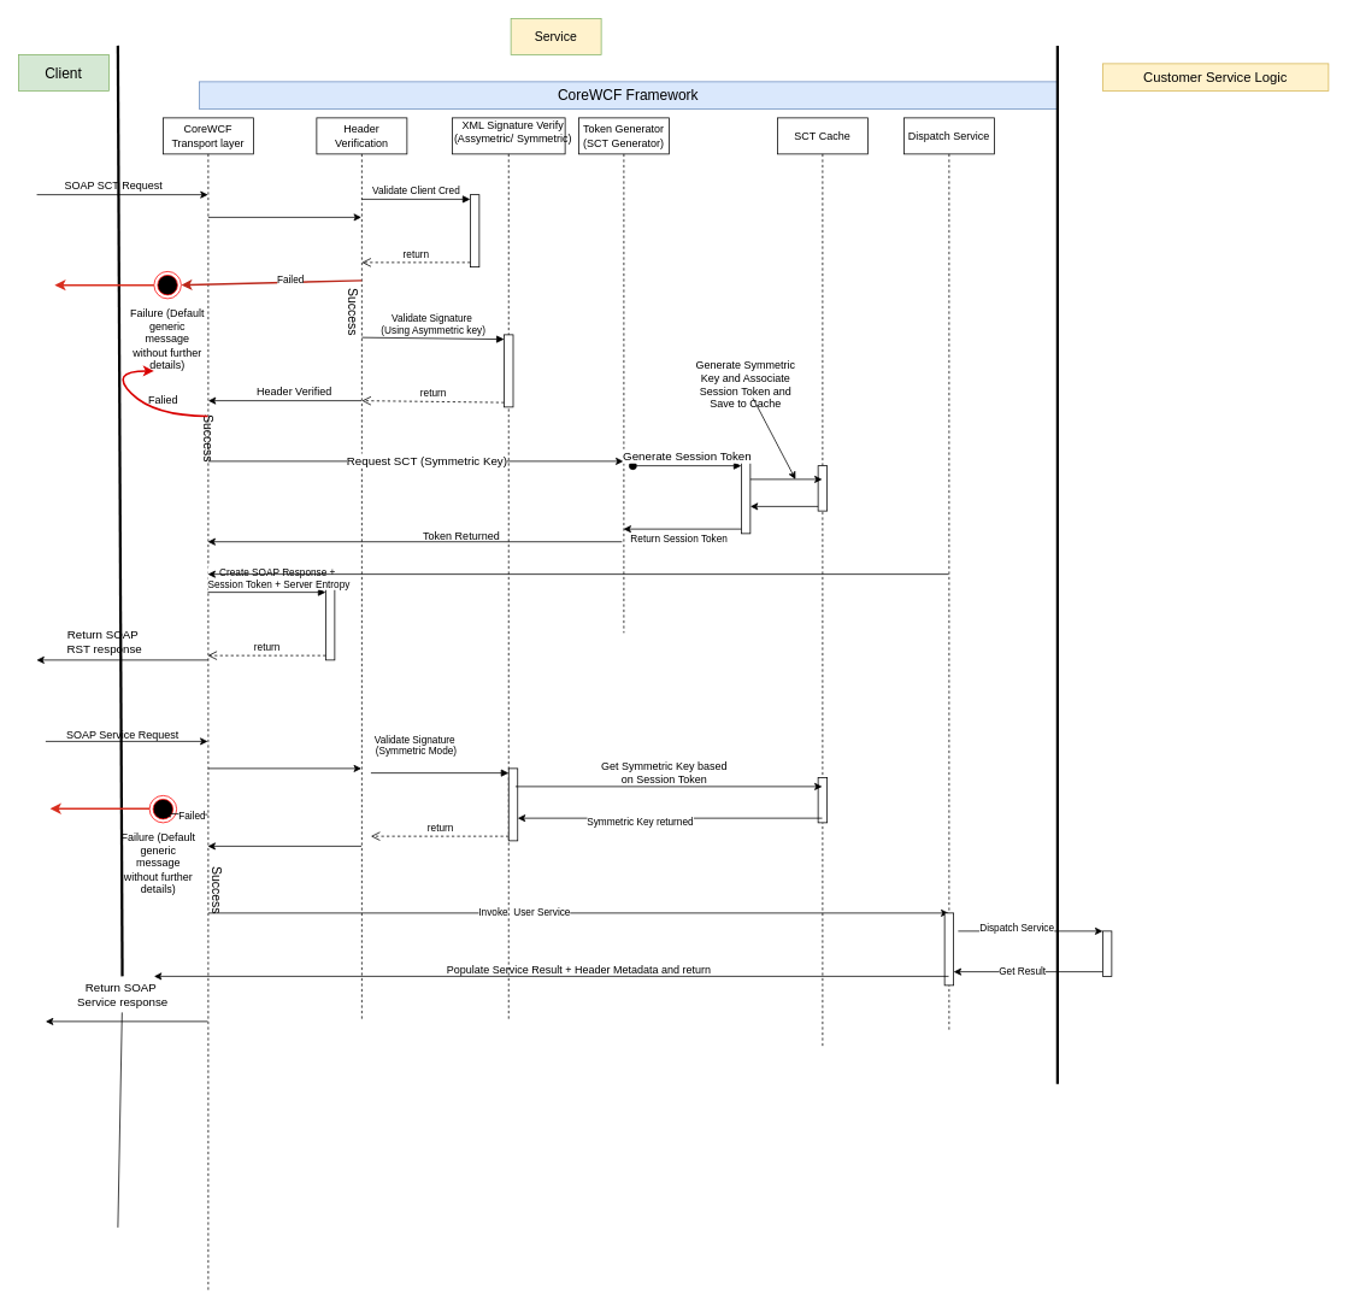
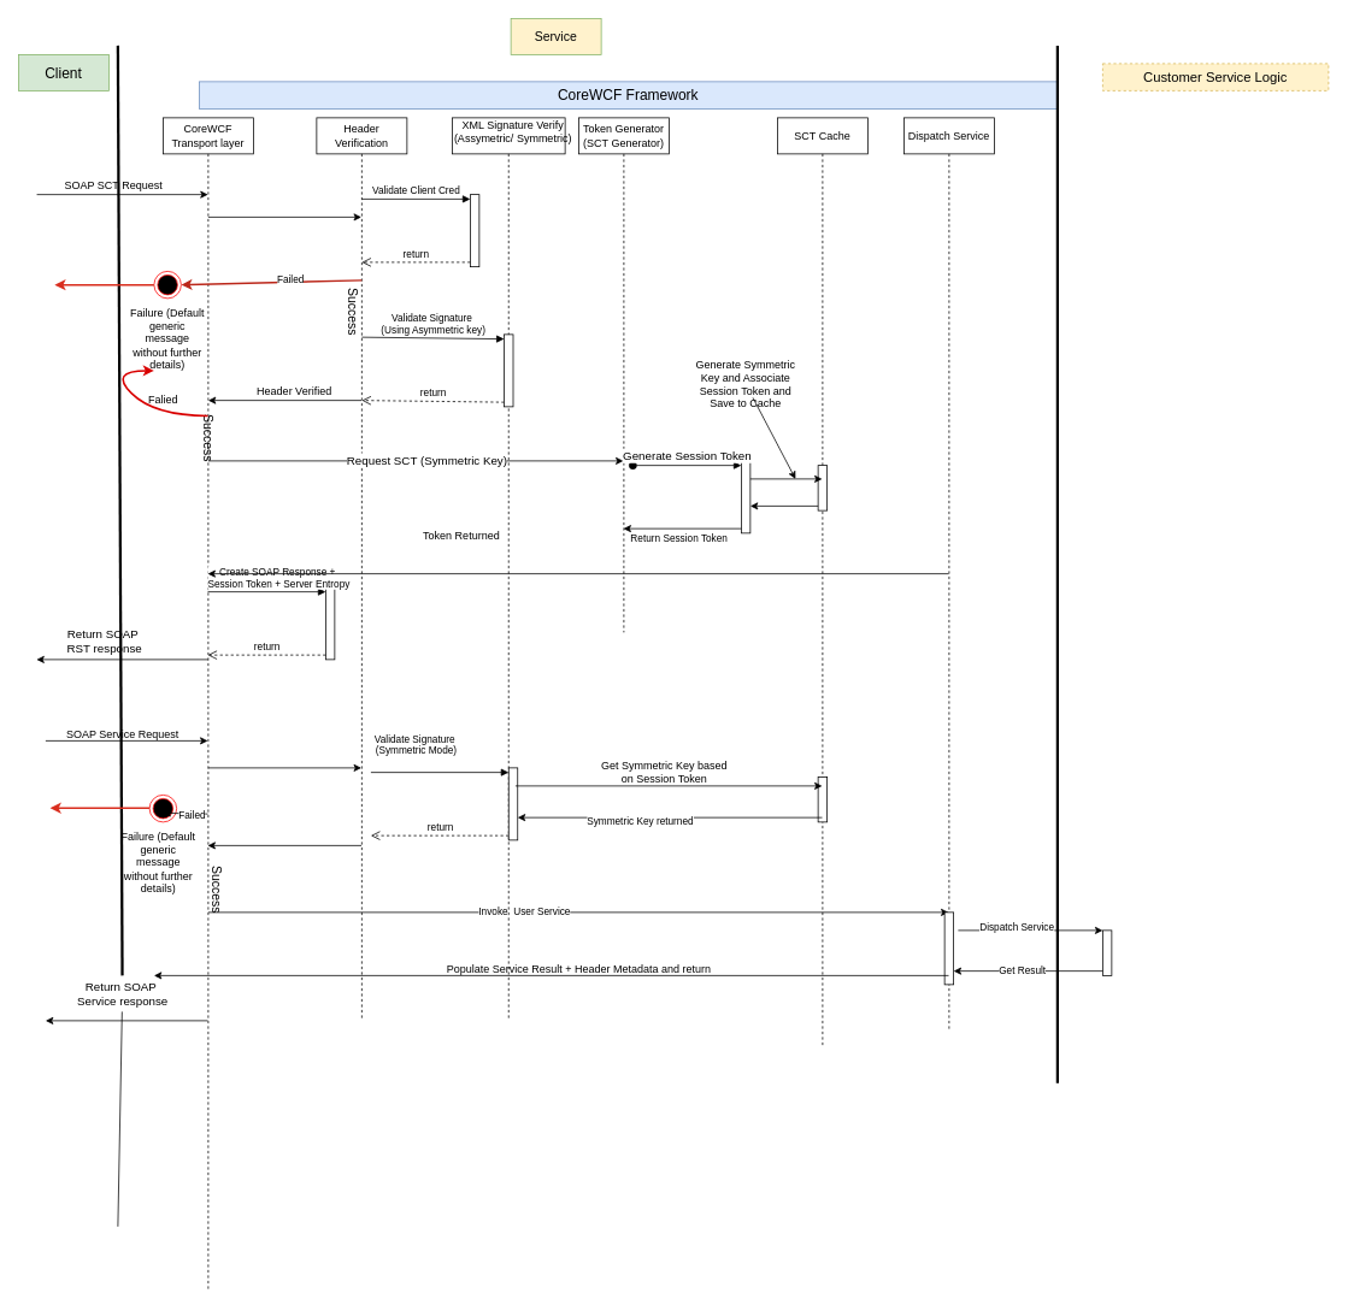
- <mxCell id="39" value="&lt;font style=&quot;font-size: 15px;&quot;&gt;Customer Service Logic&lt;/font&gt;" style="rounded=0;whiteSpace=wrap;html=1;fillColor=#fff2cc;strokeColor=#d6b656;" parent="1" vertex="1"><mxGeometry x="1220" y="70" width="250" height="30" as="geometry" /></mxCell>
+ <mxCell id="39" value="&lt;font style=&quot;font-size: 15px;&quot;&gt;Customer Service Logic&lt;/font&gt;" style="rounded=0;whiteSpace=wrap;html=1;fillColor=#fff2cc;strokeColor=#d6b656;dashed=1;" parent="1" vertex="1"><mxGeometry x="1220" y="70" width="250" height="30" as="geometry" /></mxCell>
- <mxCell id="24" value="" style="endArrow=classic;html=1;rounded=0;exitX=0.48;exitY=0.823;exitDx=0;exitDy=0;exitPerimeter=0;" parent="1" source="5" target="2" edge="1"><mxGeometry width="50" height="50" relative="1" as="geometry"><mxPoint x="220" y="630" as="sourcePoint" /><mxPoint x="270" y="580" as="targetPoint" /></mxGeometry></mxCell>
